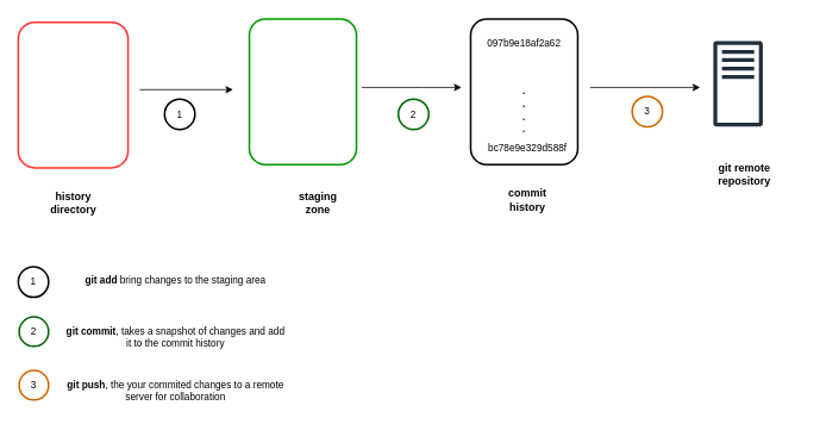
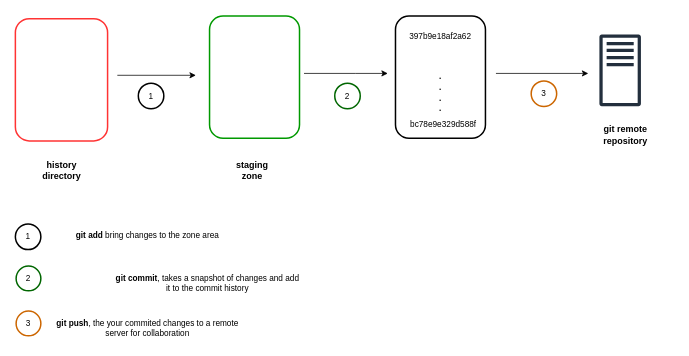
- <mxCell id="13" value="&lt;font style=&quot;font-size: 11px;&quot;&gt;097b9e18af2a62&lt;/font&gt;" style="text;html=1;strokeColor=none;fillColor=none;align=center;verticalAlign=middle;whiteSpace=wrap;rounded=0;" vertex="1" parent="1"><mxGeometry x="540" y="35" width="94" height="24" as="geometry" /></mxCell>
+ <mxCell id="13" value="&lt;font style=&quot;font-size: 11px;&quot;&gt;397b9e18af2a62&lt;/font&gt;" style="text;html=1;strokeColor=none;fillColor=none;align=center;verticalAlign=middle;whiteSpace=wrap;rounded=0;" vertex="1" parent="1"><mxGeometry x="540" y="35" width="94" height="24" as="geometry" /></mxCell>
- <mxCell id="26" value="&lt;b&gt;git remote repository&lt;/b&gt;" style="text;html=1;strokeColor=none;fillColor=none;align=center;verticalAlign=middle;whiteSpace=wrap;rounded=0;" vertex="1" parent="1"><mxGeometry x="797" y="179" width="74" height="30" as="geometry" /></mxCell>
+ <mxCell id="26" value="&lt;b&gt;git remote repository&lt;/b&gt;" style="text;html=1;strokeColor=none;fillColor=none;align=center;verticalAlign=middle;whiteSpace=wrap;rounded=0;" vertex="1" parent="1"><mxGeometry x="797" y="164" width="74" height="30" as="geometry" /></mxCell>
- <mxCell id="12" value="&lt;b&gt;commit history&lt;/b&gt;" style="text;html=1;strokeColor=none;fillColor=none;align=center;verticalAlign=middle;whiteSpace=wrap;rounded=0;" vertex="1" parent="1"><mxGeometry x="554" y="208" width="74" height="30" as="geometry" /></mxCell>
- <mxCell id="11" value="&lt;b&gt;staging zone&lt;/b&gt;" style="text;html=1;strokeColor=none;fillColor=none;align=center;verticalAlign=middle;whiteSpace=wrap;rounded=0;" vertex="1" parent="1"><mxGeometry x="319" y="211" width="74" height="30" as="geometry" /></mxCell>
+ <mxCell id="11" value="&lt;b&gt;staging zone&lt;/b&gt;" style="text;html=1;strokeColor=none;fillColor=none;align=center;verticalAlign=middle;whiteSpace=wrap;rounded=0;" vertex="1" parent="1"><mxGeometry x="299" y="211" width="74" height="30" as="geometry" /></mxCell>
- <mxCell id="22" value="&lt;b&gt;git add&lt;/b&gt; bring changes to the staging area" style="text;html=1;strokeColor=none;fillColor=none;align=center;verticalAlign=middle;whiteSpace=wrap;rounded=0;fontSize=11;" vertex="1" parent="1"><mxGeometry x="69" y="298" width="255" height="30" as="geometry" /></mxCell>
+ <mxCell id="22" value="&lt;b&gt;git add&lt;/b&gt; bring changes to the zone area" style="text;html=1;strokeColor=none;fillColor=none;align=center;verticalAlign=middle;whiteSpace=wrap;rounded=0;fontSize=11;" vertex="1" parent="1"><mxGeometry x="69" y="298" width="255" height="30" as="geometry" /></mxCell>
- <mxCell id="23" value="&lt;b&gt;git commit&lt;/b&gt;, takes a snapshot of changes and add it to the commit history" style="text;html=1;strokeColor=none;fillColor=none;align=center;verticalAlign=middle;whiteSpace=wrap;rounded=0;fontSize=11;" vertex="1" parent="1"><mxGeometry x="69" y="362" width="255" height="30" as="geometry" /></mxCell>
+ <mxCell id="23" value="&lt;b&gt;git commit&lt;/b&gt;, takes a snapshot of changes and add it to the commit history" style="text;html=1;strokeColor=none;fillColor=none;align=center;verticalAlign=middle;whiteSpace=wrap;rounded=0;fontSize=11;" vertex="1" parent="1"><mxGeometry x="149" y="362" width="255" height="30" as="geometry" /></mxCell>
